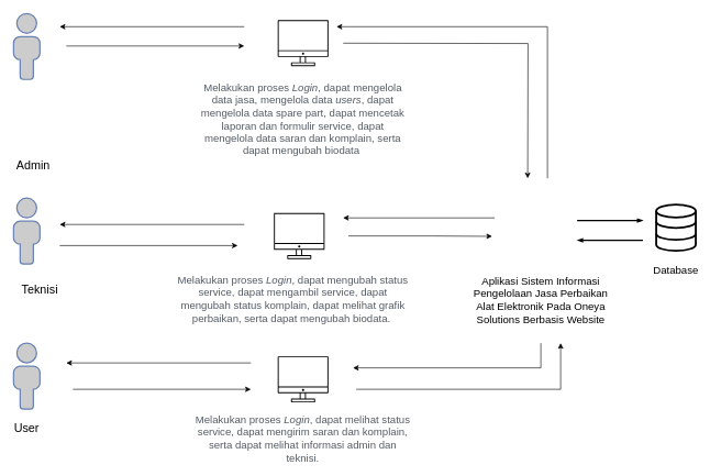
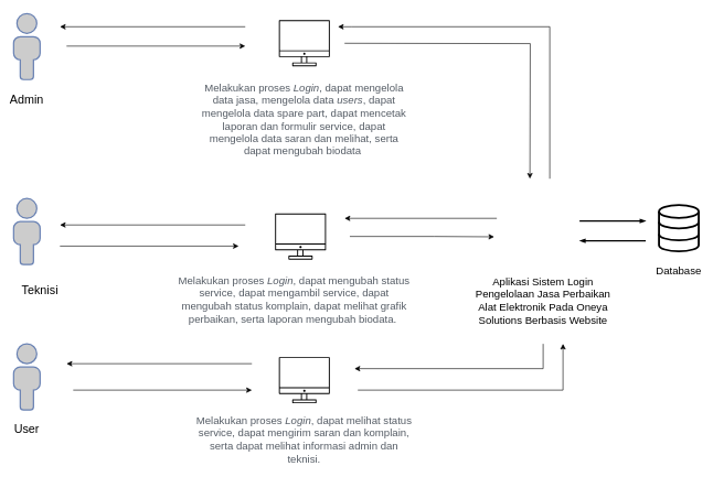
- <mxCell id="14" value="&lt;span style=&quot;color: rgb(84, 91, 100); font-size: 16px;&quot;&gt;Melakukan proses&amp;nbsp;&lt;/span&gt;&lt;i style=&quot;color: rgb(84, 91, 100); font-size: 16px;&quot;&gt;Login&lt;/i&gt;&lt;span style=&quot;color: rgb(84, 91, 100); font-size: 16px;&quot;&gt;, dapat mengelola data jasa, mengelola data&amp;nbsp;&lt;/span&gt;&lt;i style=&quot;color: rgb(84, 91, 100); font-size: 16px;&quot;&gt;users&lt;/i&gt;&lt;span style=&quot;color: rgb(84, 91, 100); font-size: 16px;&quot;&gt;, dapat mengelola data spare part, dapat mencetak laporan dan formulir service, dapat mengelola data saran dan komplain, serta dapat mengubah biodata&amp;nbsp;&lt;/span&gt;" style="text;html=1;strokeColor=none;fillColor=none;align=center;verticalAlign=middle;whiteSpace=wrap;rounded=0;fontSize=16;fontColor=#000000;" vertex="1" parent="1"><mxGeometry x="298.46" y="120" width="321.54" height="120" as="geometry" /></mxCell>
+ <mxCell id="14" value="&lt;span style=&quot;color: rgb(84, 91, 100); font-size: 16px;&quot;&gt;Melakukan proses&amp;nbsp;&lt;/span&gt;&lt;i style=&quot;color: rgb(84, 91, 100); font-size: 16px;&quot;&gt;Login&lt;/i&gt;&lt;span style=&quot;color: rgb(84, 91, 100); font-size: 16px;&quot;&gt;, dapat mengelola data jasa, mengelola data&amp;nbsp;&lt;/span&gt;&lt;i style=&quot;color: rgb(84, 91, 100); font-size: 16px;&quot;&gt;users&lt;/i&gt;&lt;span style=&quot;color: rgb(84, 91, 100); font-size: 16px;&quot;&gt;, dapat mengelola data spare part, dapat mencetak laporan dan formulir service, dapat mengelola data saran dan melihat, serta dapat mengubah biodata&amp;nbsp;&lt;/span&gt;" style="text;html=1;strokeColor=none;fillColor=none;align=center;verticalAlign=middle;whiteSpace=wrap;rounded=0;fontSize=16;fontColor=#000000;" vertex="1" parent="1"><mxGeometry x="298.46" y="120" width="321.54" height="120" as="geometry" /></mxCell>
- <mxCell id="25" value="Admin" style="text;html=1;strokeColor=none;fillColor=none;align=center;verticalAlign=middle;whiteSpace=wrap;rounded=0;fontSize=18;fontColor=#000000;" vertex="1" parent="1"><mxGeometry x="30" y="240" width="40" height="20" as="geometry" /></mxCell>
+ <mxCell id="25" value="Admin" style="text;html=1;strokeColor=none;fillColor=none;align=center;verticalAlign=middle;whiteSpace=wrap;rounded=0;fontSize=18;fontColor=#000000;" vertex="1" parent="1"><mxGeometry x="20" y="140" width="40" height="20" as="geometry" /></mxCell>
- <mxCell id="17" value="&lt;span style=&quot;color: rgb(84 , 91 , 100) ; font-size: 16px&quot;&gt;Melakukan proses&amp;nbsp;&lt;/span&gt;&lt;i style=&quot;color: rgb(84 , 91 , 100) ; font-size: 16px&quot;&gt;Login&lt;/i&gt;&lt;span style=&quot;color: rgb(84 , 91 , 100) ; font-size: 16px&quot;&gt;, dapat mengubah status service, dapat mengambil service&lt;/span&gt;&lt;span style=&quot;color: rgb(84 , 91 , 100) ; font-size: 16px&quot;&gt;, dapat mengubah status komplain, dapat melihat grafik perbaikan, serta dapat mengubah biodata.&amp;nbsp;&lt;/span&gt;" style="text;html=1;strokeColor=none;fillColor=none;align=center;verticalAlign=middle;whiteSpace=wrap;rounded=0;fontSize=16;fontColor=#000000;" vertex="1" parent="1"><mxGeometry x="264.23" y="407.5" width="360" height="90" as="geometry" /></mxCell>
+ <mxCell id="17" value="&lt;span style=&quot;color: rgb(84 , 91 , 100) ; font-size: 16px&quot;&gt;Melakukan proses&amp;nbsp;&lt;/span&gt;&lt;i style=&quot;color: rgb(84 , 91 , 100) ; font-size: 16px&quot;&gt;Login&lt;/i&gt;&lt;span style=&quot;color: rgb(84 , 91 , 100) ; font-size: 16px&quot;&gt;, dapat mengubah status service, dapat mengambil service&lt;/span&gt;&lt;span style=&quot;color: rgb(84 , 91 , 100) ; font-size: 16px&quot;&gt;, dapat mengubah status komplain, dapat melihat grafik perbaikan, serta laporan mengubah biodata.&amp;nbsp;&lt;/span&gt;" style="text;html=1;strokeColor=none;fillColor=none;align=center;verticalAlign=middle;whiteSpace=wrap;rounded=0;fontSize=16;fontColor=#000000;" vertex="1" parent="1"><mxGeometry x="264.23" y="407.5" width="360" height="90" as="geometry" /></mxCell>
- <mxCell id="10" value="Aplikasi Sistem Informasi Pengelolaan Jasa Perbaikan Alat Elektronik Pada Oneya Solutions Berbasis Website" style="text;html=1;strokeColor=none;fillColor=none;align=center;verticalAlign=middle;whiteSpace=wrap;rounded=0;fontSize=16;" vertex="1" parent="1"><mxGeometry x="710" y="420" width="220" height="70" as="geometry" /></mxCell>
+ <mxCell id="10" value="Aplikasi Sistem Login Pengelolaan Jasa Perbaikan Alat Elektronik Pada Oneya Solutions Berbasis Website" style="text;html=1;strokeColor=none;fillColor=none;align=center;verticalAlign=middle;whiteSpace=wrap;rounded=0;fontSize=16;" vertex="1" parent="1"><mxGeometry x="710" y="420" width="220" height="70" as="geometry" /></mxCell>
